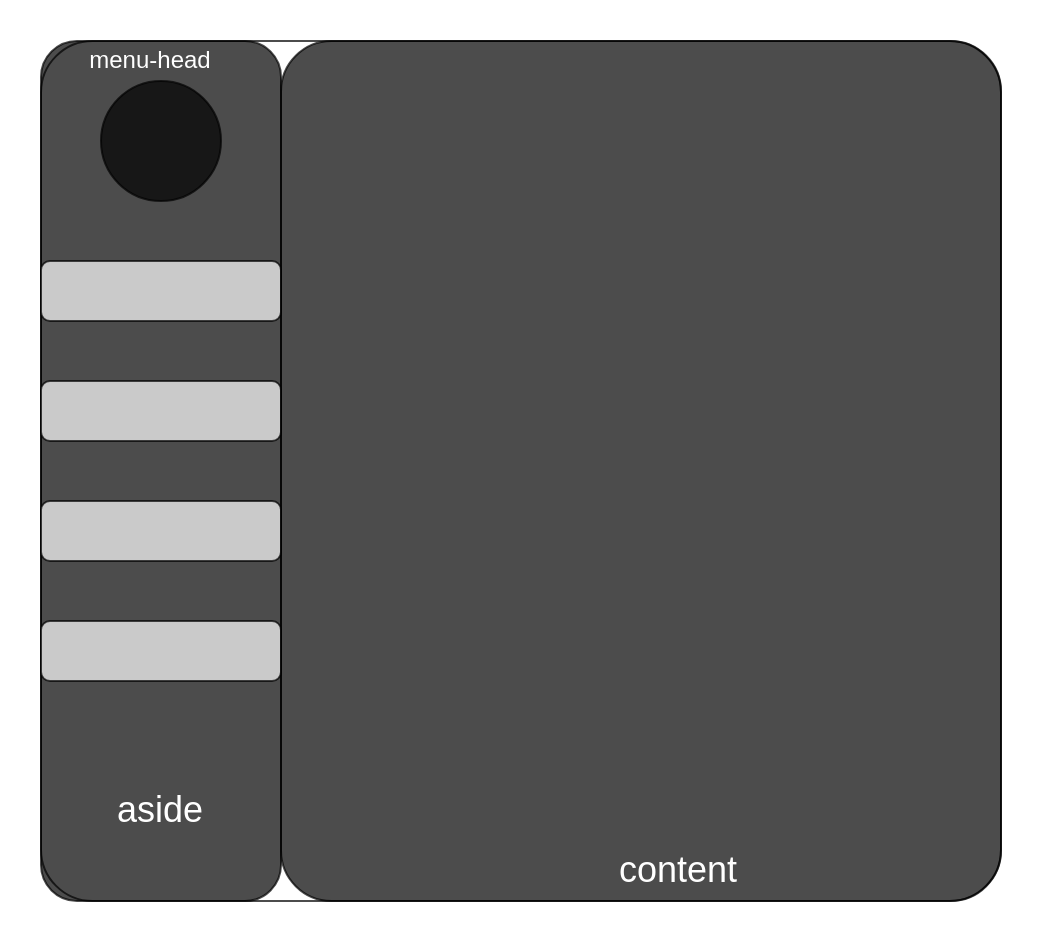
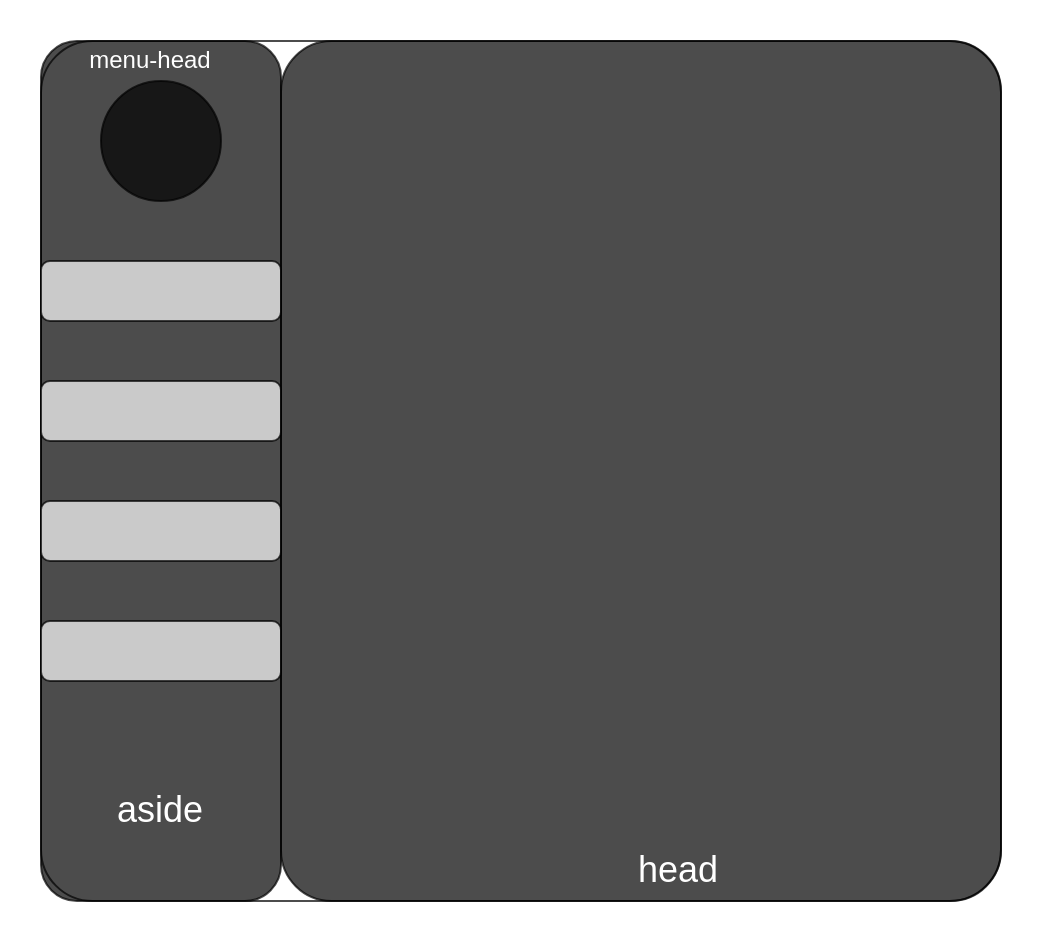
- <mxCell id="11" value="&lt;span style=&quot;font-size: 18px&quot;&gt;content&lt;/span&gt;" style="text;html=1;align=center;verticalAlign=middle;whiteSpace=wrap;rounded=0;strokeWidth=4;fontColor=#FFFFFF;" vertex="1" parent="1"><mxGeometry x="274" y="420" width="130" height="30" as="geometry" /></mxCell>
+ <mxCell id="11" value="&lt;span style=&quot;font-size: 18px&quot;&gt;head&lt;/span&gt;" style="text;html=1;align=center;verticalAlign=middle;whiteSpace=wrap;rounded=0;strokeWidth=4;fontColor=#FFFFFF;" vertex="1" parent="1"><mxGeometry x="274" y="420" width="130" height="30" as="geometry" /></mxCell>
